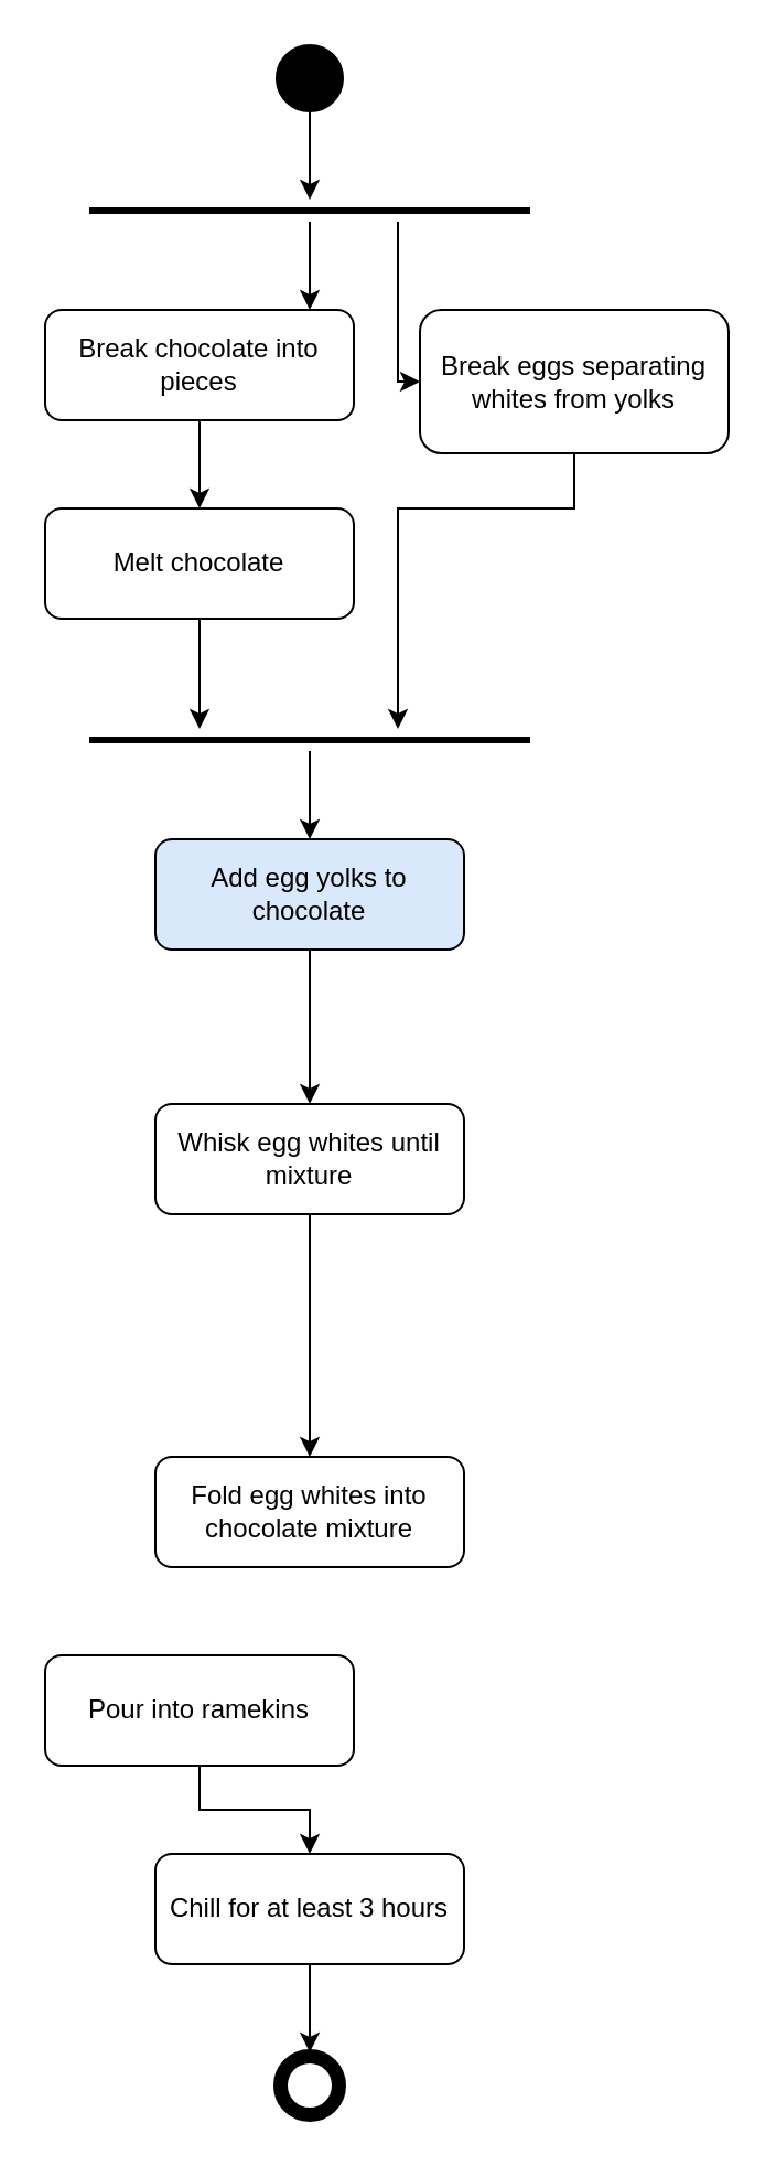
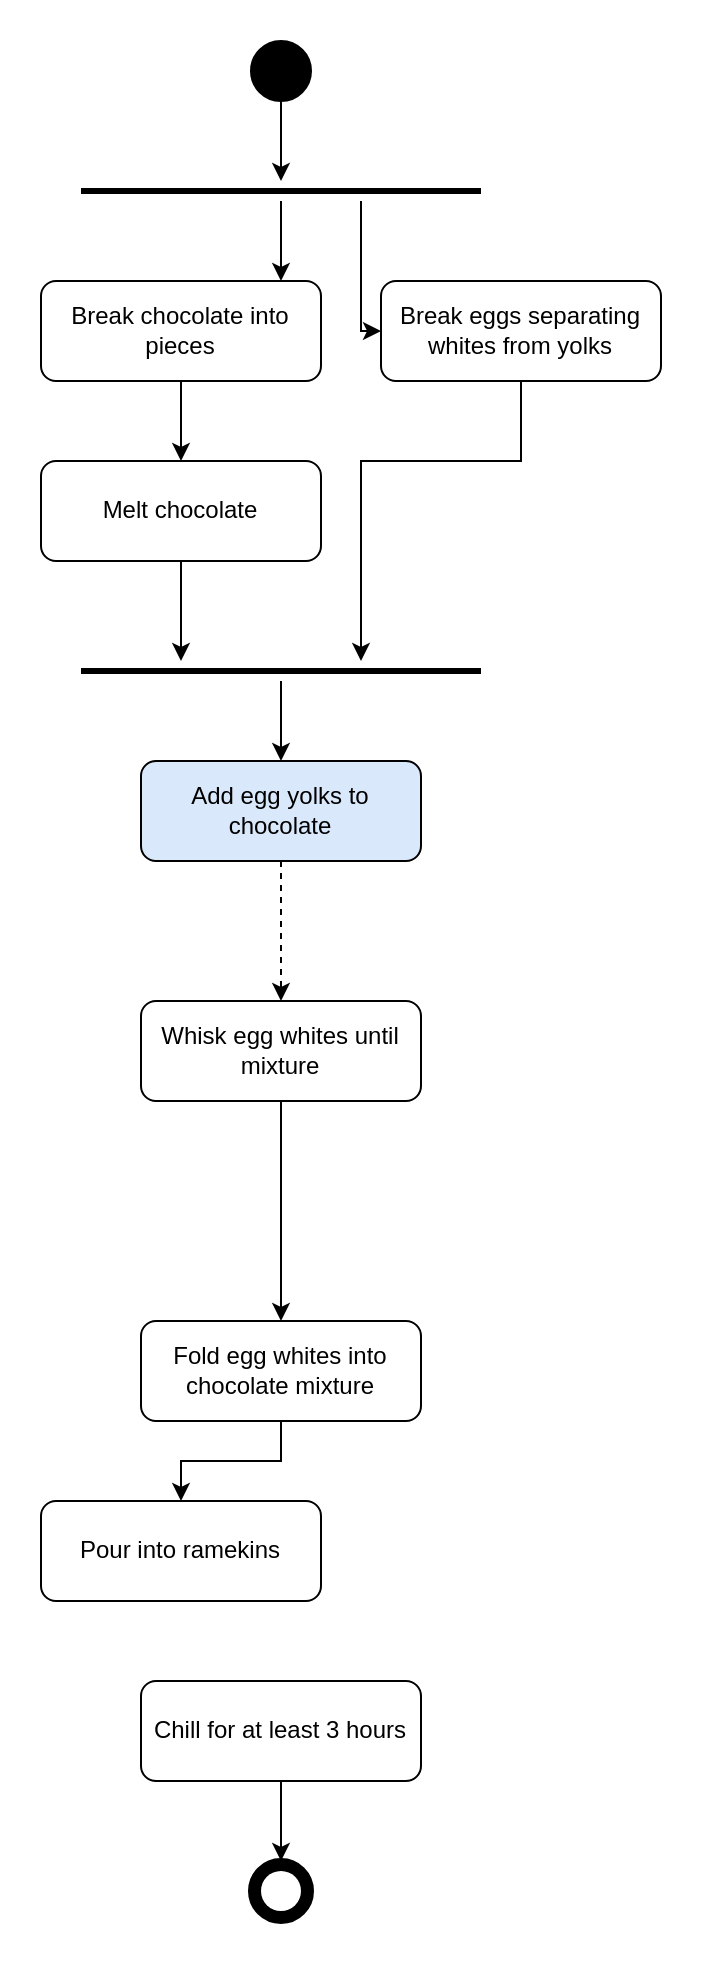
- <mxCell id="9" value="Break eggs separating whites from yolks" style="rounded=1;whiteSpace=wrap;html=1;" parent="1" vertex="1"><mxGeometry x="190" y="140" width="140" height="65" as="geometry" /></mxCell>
+ <mxCell id="9" value="Break eggs separating whites from yolks" style="rounded=1;whiteSpace=wrap;html=1;" parent="1" vertex="1"><mxGeometry x="190" y="140" width="140" height="50" as="geometry" /></mxCell>
- <mxCell id="16" value="" style="edgeStyle=orthogonalEdgeStyle;rounded=0;orthogonalLoop=1;jettySize=auto;html=1;endArrow=classic;endFill=1;" parent="1" source="14" target="17" edge="1"><mxGeometry relative="1" as="geometry"><mxPoint x="140" y="470" as="targetPoint" /></mxGeometry></mxCell>
+ <mxCell id="16" value="" style="edgeStyle=orthogonalEdgeStyle;rounded=0;orthogonalLoop=1;jettySize=auto;html=1;endArrow=classic;endFill=1;dashed=1;" parent="1" source="14" target="17" edge="1"><mxGeometry relative="1" as="geometry"><mxPoint x="140" y="470" as="targetPoint" /></mxGeometry></mxCell>
+ <mxCell id="20" value="" style="edgeStyle=orthogonalEdgeStyle;rounded=0;orthogonalLoop=1;jettySize=auto;html=1;endArrow=classic;endFill=1;" parent="1" source="18" target="19" edge="1"><mxGeometry relative="1" as="geometry" /></mxCell>
- <mxCell id="22" value="" style="edgeStyle=orthogonalEdgeStyle;rounded=0;orthogonalLoop=1;jettySize=auto;html=1;endArrow=classic;endFill=1;" parent="1" source="19" target="21" edge="1"><mxGeometry relative="1" as="geometry" /></mxCell>
